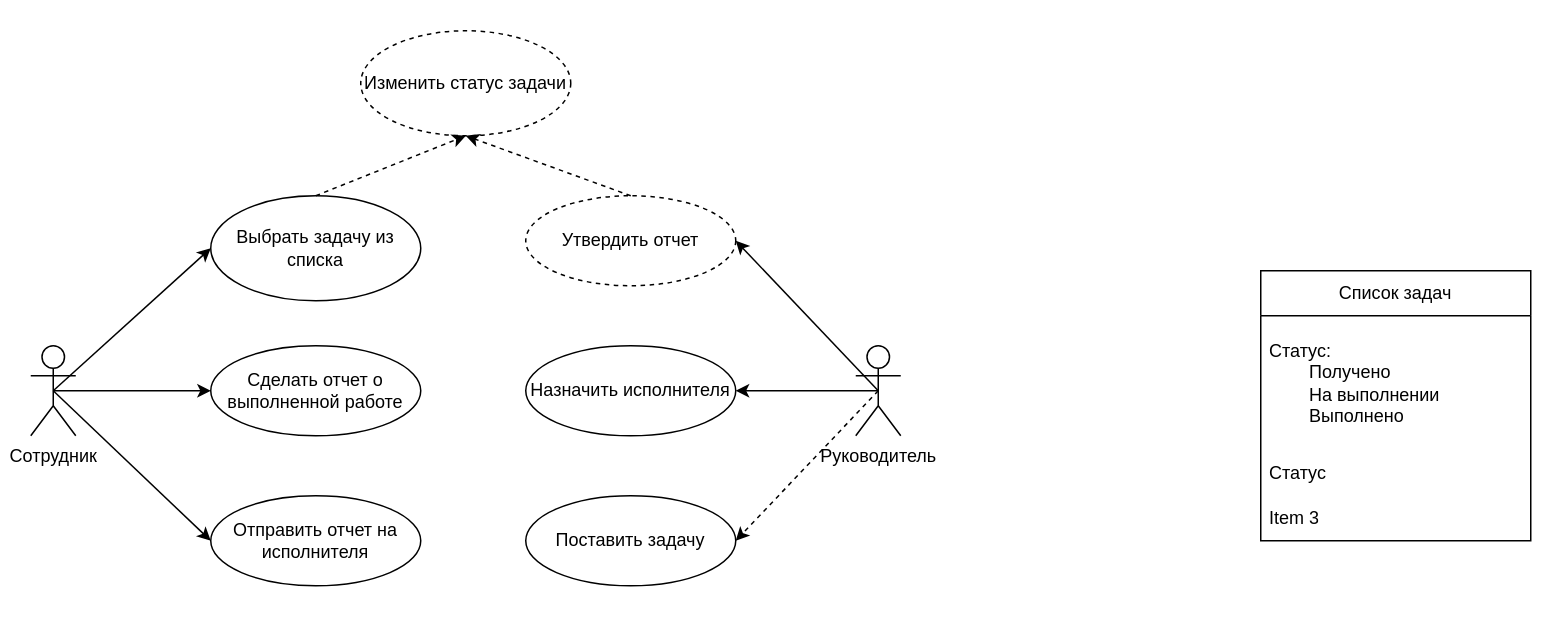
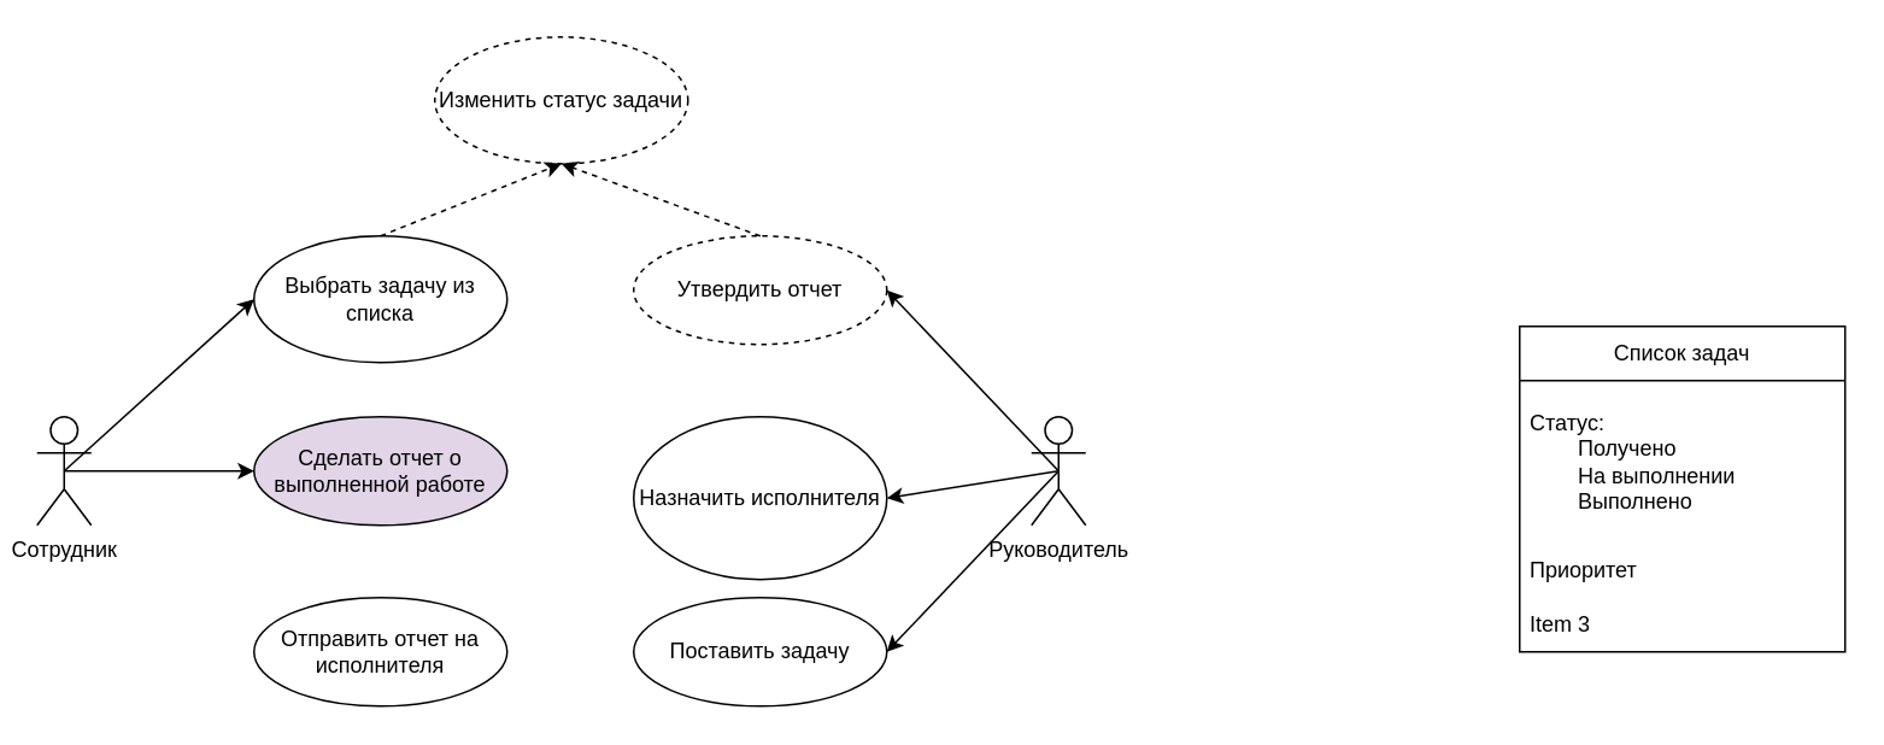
- <mxCell id="6" value="Сделать отчет о выполненной работе" style="ellipse;whiteSpace=wrap;html=1;" vertex="1" parent="1"><mxGeometry x="140" y="230" width="140" height="60" as="geometry" /></mxCell>
+ <mxCell id="6" value="Сделать отчет о выполненной работе" style="ellipse;whiteSpace=wrap;html=1;fillColor=#e1d5e7;" vertex="1" parent="1"><mxGeometry x="140" y="230" width="140" height="60" as="geometry" /></mxCell>
- <mxCell id="18" value="Назначить исполнителя" style="ellipse;whiteSpace=wrap;html=1;" vertex="1" parent="1"><mxGeometry x="350" y="230" width="140" height="60" as="geometry" /></mxCell>
+ <mxCell id="18" value="Назначить исполнителя" style="ellipse;whiteSpace=wrap;html=1;" vertex="1" parent="1"><mxGeometry x="350" y="230" width="140" height="90" as="geometry" /></mxCell>
- <mxCell id="13" value="" style="endArrow=classic;html=1;rounded=0;entryX=0;entryY=0.5;entryDx=0;entryDy=0;exitX=0.5;exitY=0.5;exitDx=0;exitDy=0;exitPerimeter=0;" edge="1" parent="1" source="2" target="12"><mxGeometry width="50" height="50" relative="1" as="geometry"><mxPoint x="40" y="260" as="sourcePoint" /><mxPoint x="150" y="270" as="targetPoint" /></mxGeometry></mxCell>
- <mxCell id="19" value="" style="endArrow=classic;html=1;rounded=0;entryX=1;entryY=0.5;entryDx=0;entryDy=0;exitX=0.5;exitY=0.5;exitDx=0;exitDy=0;exitPerimeter=0;dashed=1;" edge="1" parent="1" source="3" target="16"><mxGeometry width="50" height="50" relative="1" as="geometry"><mxPoint x="575" y="360" as="sourcePoint" /><mxPoint x="490" y="390" as="targetPoint" /></mxGeometry></mxCell>
+ <mxCell id="19" value="" style="endArrow=classic;html=1;rounded=0;entryX=1;entryY=0.5;entryDx=0;entryDy=0;exitX=0.5;exitY=0.5;exitDx=0;exitDy=0;exitPerimeter=0;" edge="1" parent="1" source="3" target="16"><mxGeometry width="50" height="50" relative="1" as="geometry"><mxPoint x="575" y="360" as="sourcePoint" /><mxPoint x="490" y="390" as="targetPoint" /></mxGeometry></mxCell>
- <mxCell id="10" value="Статус&amp;nbsp;" style="text;strokeColor=none;fillColor=none;align=left;verticalAlign=middle;spacingLeft=4;spacingRight=4;overflow=hidden;points=[[0,0.5],[1,0.5]];portConstraint=eastwest;rotatable=0;whiteSpace=wrap;html=1;" vertex="1" parent="8"><mxGeometry y="120" width="180" height="30" as="geometry" /></mxCell>
+ <mxCell id="10" value="Приоритет&amp;nbsp;" style="text;strokeColor=none;fillColor=none;align=left;verticalAlign=middle;spacingLeft=4;spacingRight=4;overflow=hidden;points=[[0,0.5],[1,0.5]];portConstraint=eastwest;rotatable=0;whiteSpace=wrap;html=1;" vertex="1" parent="8"><mxGeometry y="120" width="180" height="30" as="geometry" /></mxCell>
